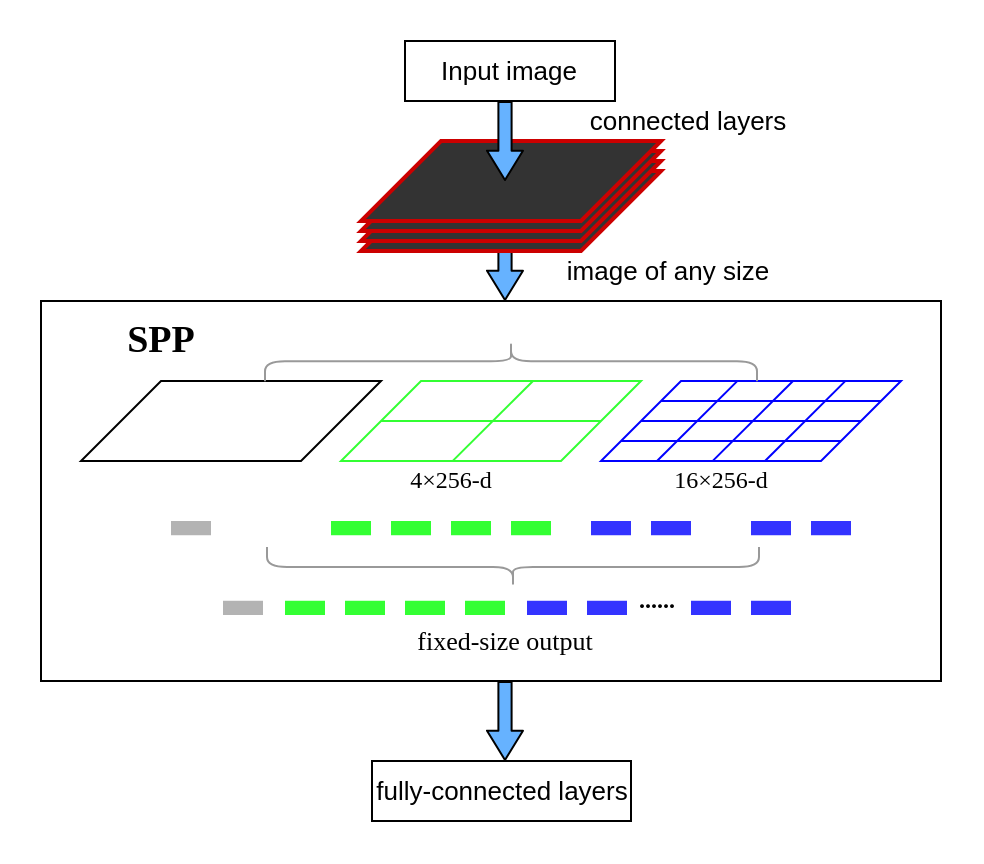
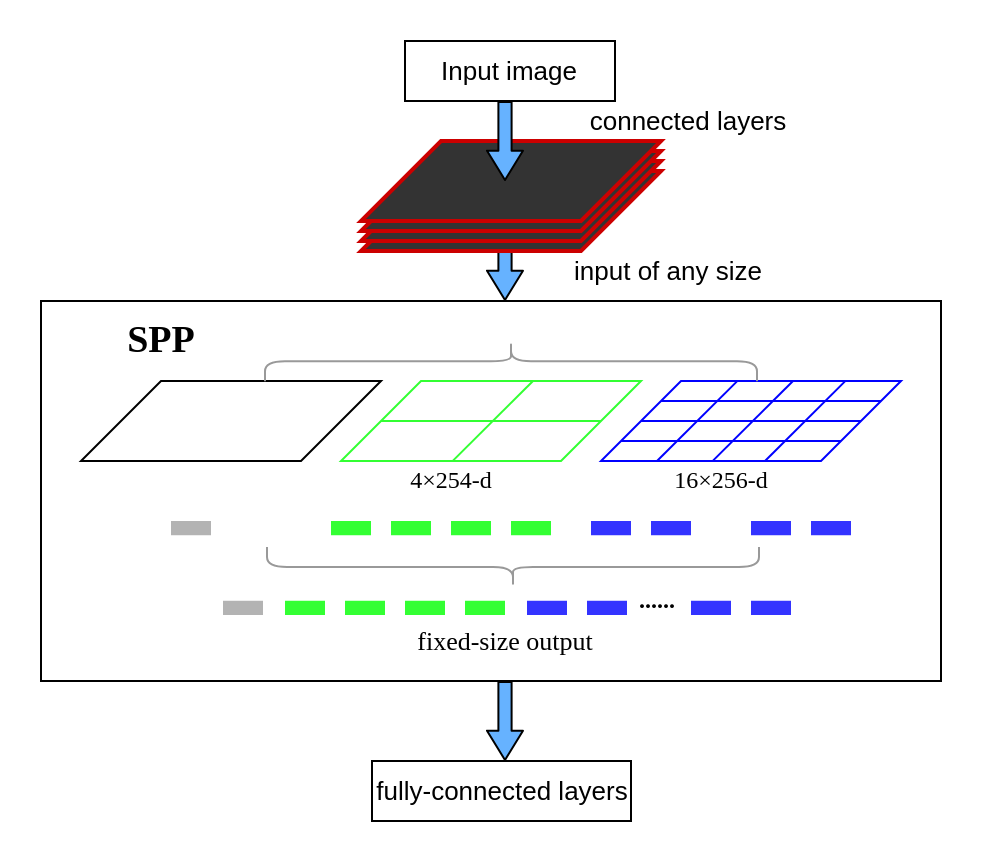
- <mxCell id="49" value="&lt;font style=&quot;font-size: 13px&quot;&gt;image of any size&lt;/font&gt;" style="rounded=0;whiteSpace=wrap;html=1;strokeWidth=1;fillColor=none;strokeColor=none;" vertex="1" parent="1"><mxGeometry x="265" y="120" width="137.5" height="30" as="geometry" /></mxCell>
+ <mxCell id="49" value="&lt;font style=&quot;font-size: 13px&quot;&gt;input of any size&lt;/font&gt;" style="rounded=0;whiteSpace=wrap;html=1;strokeWidth=1;fillColor=none;strokeColor=none;" vertex="1" parent="1"><mxGeometry x="265" y="120" width="137.5" height="30" as="geometry" /></mxCell>
- <mxCell id="43" value="&lt;font face=&quot;Times New Roman&quot;&gt;4×256-d&lt;/font&gt;" style="text;html=1;resizable=0;autosize=1;align=center;verticalAlign=middle;points=[];fillColor=none;strokeColor=none;rounded=0;" vertex="1" parent="1"><mxGeometry x="195" y="230" width="60" height="20" as="geometry" /></mxCell>
+ <mxCell id="43" value="&lt;font face=&quot;Times New Roman&quot;&gt;4×254-d&lt;/font&gt;" style="text;html=1;resizable=0;autosize=1;align=center;verticalAlign=middle;points=[];fillColor=none;strokeColor=none;rounded=0;" vertex="1" parent="1"><mxGeometry x="195" y="230" width="60" height="20" as="geometry" /></mxCell>
